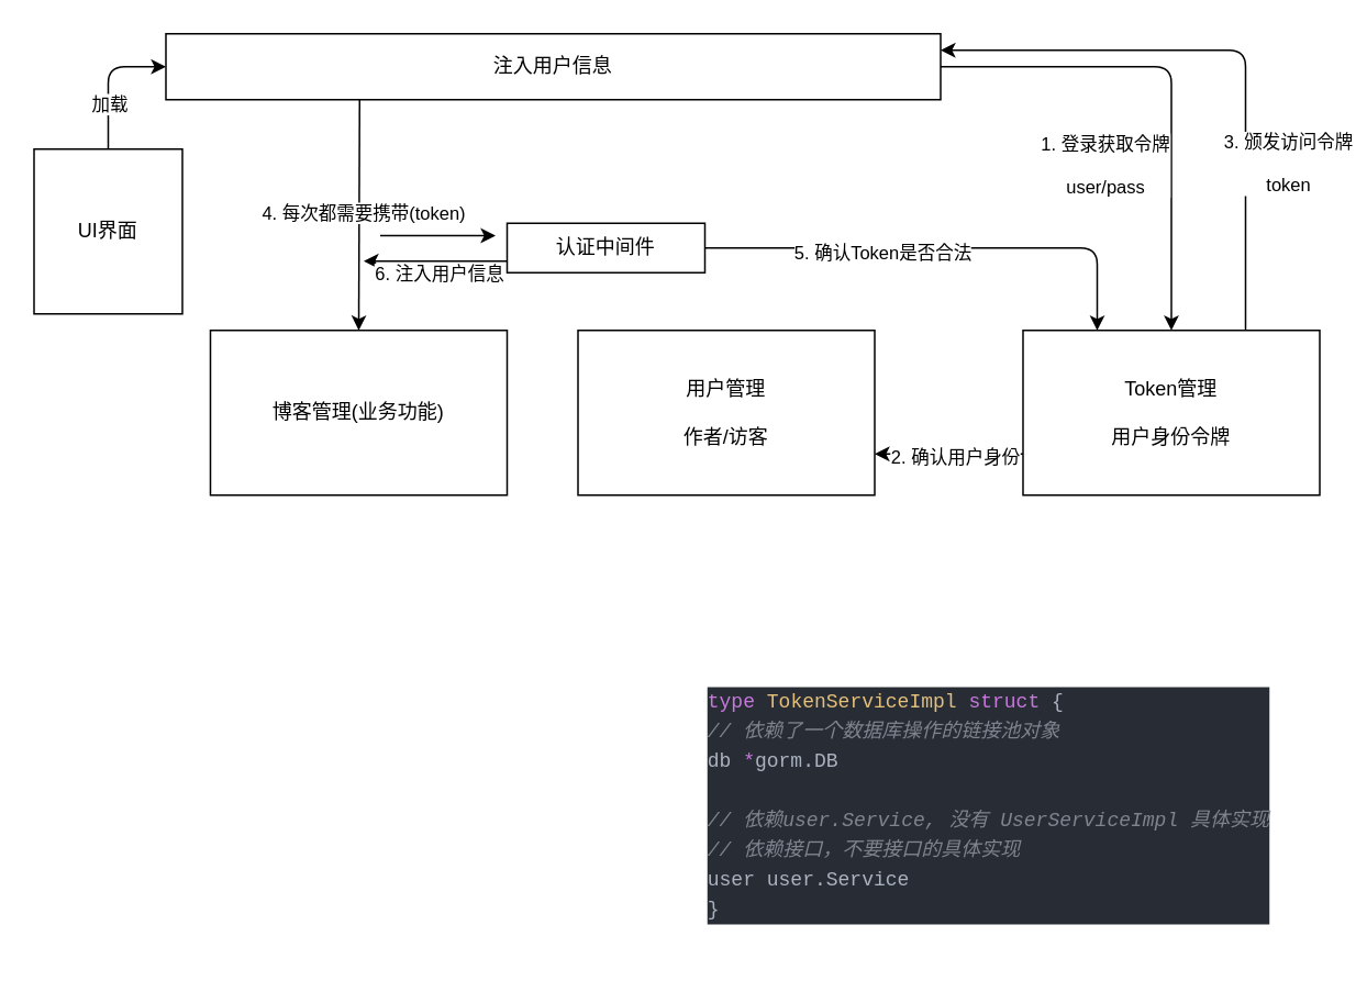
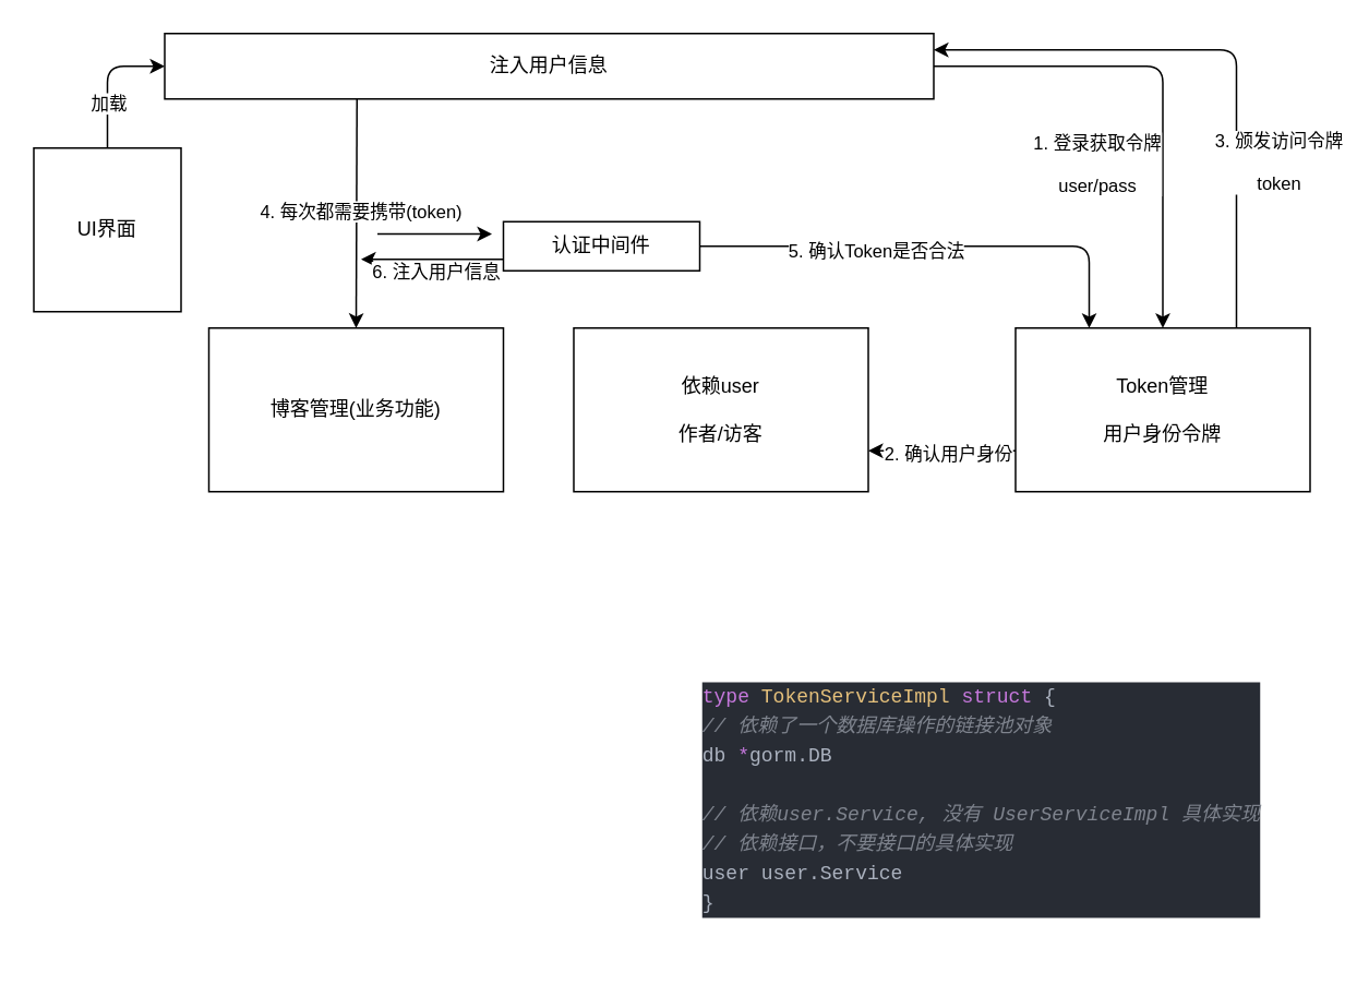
- <mxCell id="3" value="用户管理&lt;br&gt;&lt;br&gt;作者/访客" style="rounded=0;whiteSpace=wrap;html=1;" parent="1" vertex="1"><mxGeometry x="350" y="200" width="180" height="100" as="geometry" /></mxCell>
+ <mxCell id="3" value="依赖user&lt;br&gt;&lt;br&gt;作者/访客" style="rounded=0;whiteSpace=wrap;html=1;" parent="1" vertex="1"><mxGeometry x="350" y="200" width="180" height="100" as="geometry" /></mxCell>
